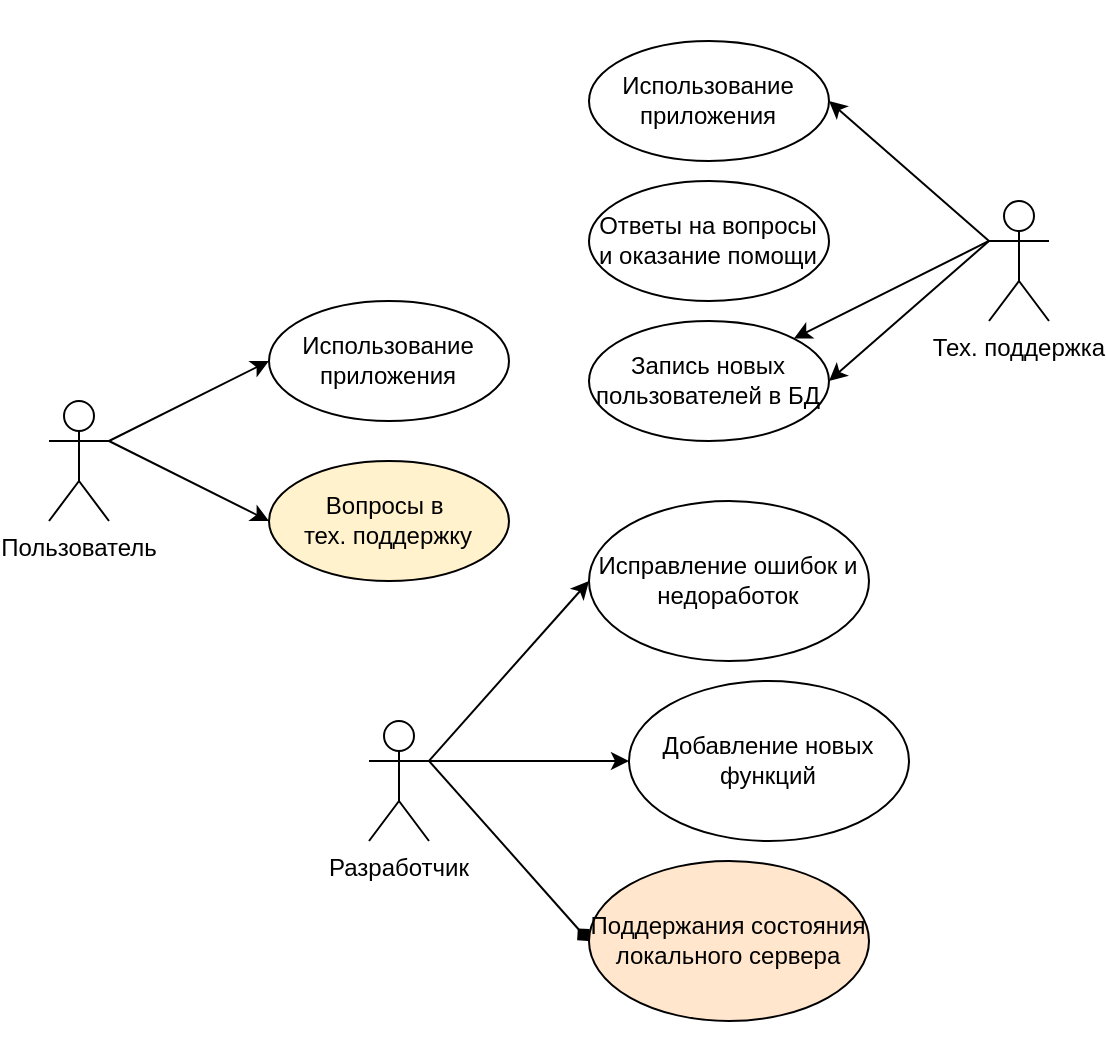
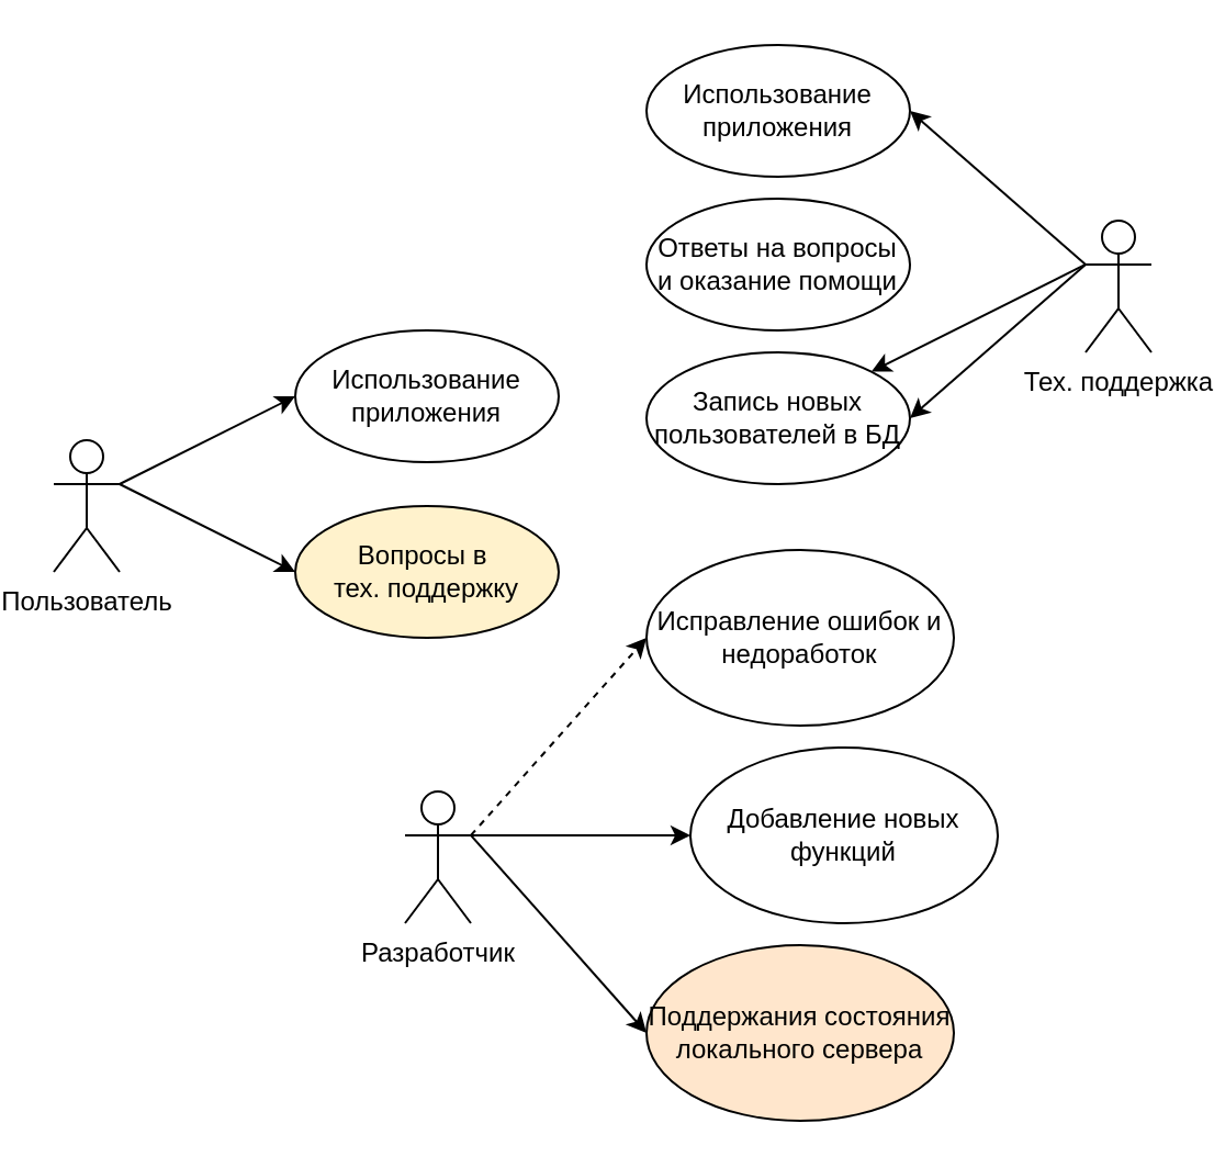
- <mxCell id="15" value="" style="endArrow=classic;html=1;entryX=0;entryY=0.5;entryDx=0;entryDy=0;exitX=1;exitY=0.333;exitDx=0;exitDy=0;exitPerimeter=0;" edge="1" parent="1" target="17" source="14"><mxGeometry width="50" height="50" relative="1" as="geometry"><mxPoint x="210" y="370" as="sourcePoint" /><mxPoint x="290" y="290" as="targetPoint" /></mxGeometry></mxCell>
+ <mxCell id="15" value="" style="endArrow=classic;html=1;entryX=0;entryY=0.5;entryDx=0;entryDy=0;exitX=1;exitY=0.333;exitDx=0;exitDy=0;exitPerimeter=0;dashed=1;" edge="1" parent="1" target="17" source="14"><mxGeometry width="50" height="50" relative="1" as="geometry"><mxPoint x="210" y="370" as="sourcePoint" /><mxPoint x="290" y="290" as="targetPoint" /></mxGeometry></mxCell>
- <mxCell id="19" value="" style="endArrow=diamond;html=1;entryX=0;entryY=0.5;entryDx=0;entryDy=0;exitX=1;exitY=0.333;exitDx=0;exitDy=0;exitPerimeter=0;" edge="1" parent="1" source="14" target="20"><mxGeometry width="50" height="50" relative="1" as="geometry"><mxPoint x="210" y="370" as="sourcePoint" /><mxPoint x="290" y="430" as="targetPoint" /></mxGeometry></mxCell>
+ <mxCell id="19" value="" style="endArrow=classic;html=1;entryX=0;entryY=0.5;entryDx=0;entryDy=0;exitX=1;exitY=0.333;exitDx=0;exitDy=0;exitPerimeter=0;" edge="1" parent="1" source="14" target="20"><mxGeometry width="50" height="50" relative="1" as="geometry"><mxPoint x="210" y="370" as="sourcePoint" /><mxPoint x="290" y="430" as="targetPoint" /></mxGeometry></mxCell>
